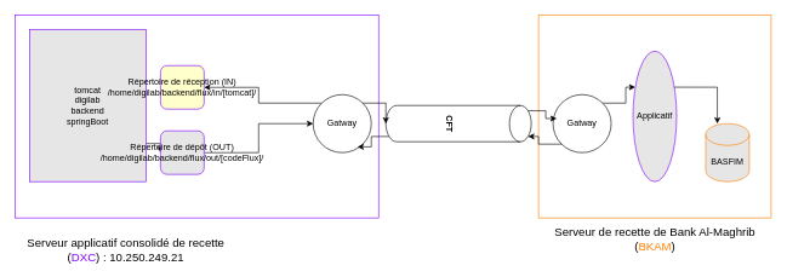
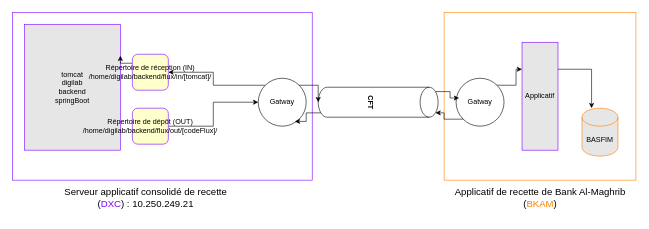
+ <mxCell id="8" style="edgeStyle=orthogonalEdgeStyle;rounded=0;orthogonalLoop=1;jettySize=auto;html=1;exitX=0;exitY=0.25;exitDx=0;exitDy=0;entryX=1;entryY=0.25;entryDx=0;entryDy=0;" edge="1" parent="1" source="9" target="5"><mxGeometry relative="1" as="geometry" /></mxCell>
- <mxCell id="18" value="Applicatif" style="ellipse;whiteSpace=wrap;html=1;strokeColor=#7F00FF;fillColor=#E6E6E6;" vertex="1" parent="1"><mxGeometry x="870" y="70" width="60" height="180" as="geometry" /></mxCell>
+ <mxCell id="18" value="Applicatif" style="rounded=0;whiteSpace=wrap;html=1;strokeColor=#7F00FF;fillColor=#E6E6E6;" vertex="1" parent="1"><mxGeometry x="870" y="70" width="60" height="180" as="geometry" /></mxCell>
- <mxCell id="4" style="edgeStyle=orthogonalEdgeStyle;rounded=0;orthogonalLoop=1;jettySize=auto;html=1;exitX=1;exitY=0.75;exitDx=0;exitDy=0;" edge="1" parent="1" source="5" target="7"><mxGeometry relative="1" as="geometry" /></mxCell>
- <mxCell id="7" value="Répertoire de dépôt (OUT)&lt;br&gt;/home/digilab/backend/flux/out/[codeFlux]/" style="rounded=1;whiteSpace=wrap;html=1;strokeColor=#7F00FF;fillColor=#e6e6e6;" vertex="1" parent="1"><mxGeometry x="220" y="180" width="60" height="60" as="geometry" /></mxCell>
+ <mxCell id="7" value="Répertoire de dépôt (OUT)&lt;br&gt;/home/digilab/backend/flux/out/[codeFlux]/" style="rounded=1;whiteSpace=wrap;html=1;strokeColor=#7F00FF;fillColor=#FFFFCC;" vertex="1" parent="1"><mxGeometry x="220" y="180" width="60" height="60" as="geometry" /></mxCell>
- <mxCell id="13" value="BASFIM" style="shape=cylinder3;whiteSpace=wrap;html=1;boundedLbl=1;backgroundOutline=1;size=15;strokeColor=#FF8000;fillColor=#E6E6E6;" vertex="1" parent="1"><mxGeometry x="970" y="170" width="60" height="80" as="geometry" /></mxCell>
+ <mxCell id="13" value="BASFIM" style="shape=cylinder3;whiteSpace=wrap;html=1;boundedLbl=1;backgroundOutline=1;size=15;strokeColor=#FF8000;fillColor=#E6E6E6;" vertex="1" parent="1"><mxGeometry x="970" y="180" width="60" height="80" as="geometry" /></mxCell>
- <mxCell id="12" value="&lt;span style=&quot;font-family: Aptos, sans-serif; font-size: 16px; text-align: start; background-color: rgb(255, 255, 255);&quot;&gt;Serveur de recette de Bank Al-Maghrib (&lt;/span&gt;&lt;span style=&quot;font-family: Aptos, sans-serif; font-size: 16px; text-align: start;&quot;&gt;&lt;font color=&quot;#ff8000&quot;&gt;BKAM&lt;/font&gt;&lt;/span&gt;&lt;span style=&quot;font-family: Aptos, sans-serif; font-size: 16px; text-align: start; background-color: rgb(255, 255, 255);&quot;&gt;)&lt;/span&gt;" style="text;strokeColor=none;align=center;fillColor=none;html=1;verticalAlign=middle;whiteSpace=wrap;rounded=0;" vertex="1" parent="1"><mxGeometry x="747.5" y="300" width="305" height="60" as="geometry" /></mxCell>
+ <mxCell id="12" value="&lt;span style=&quot;font-family: Aptos, sans-serif; font-size: 16px; text-align: start; background-color: rgb(255, 255, 255);&quot;&gt;Applicatif de recette de Bank Al-Maghrib (&lt;/span&gt;&lt;span style=&quot;font-family: Aptos, sans-serif; font-size: 16px; text-align: start;&quot;&gt;&lt;font color=&quot;#ff8000&quot;&gt;BKAM&lt;/font&gt;&lt;/span&gt;&lt;span style=&quot;font-family: Aptos, sans-serif; font-size: 16px; text-align: start; background-color: rgb(255, 255, 255);&quot;&gt;)&lt;/span&gt;" style="text;strokeColor=none;align=center;fillColor=none;html=1;verticalAlign=middle;whiteSpace=wrap;rounded=0;" vertex="1" parent="1"><mxGeometry x="747.5" y="300" width="305" height="60" as="geometry" /></mxCell>
- <mxCell id="3" value="&lt;span style=&quot;font-family: Aptos, sans-serif; font-size: 16px; text-align: start; background-color: rgb(255, 255, 255);&quot;&gt;Serveur applicatif consolidé de recette (&lt;/span&gt;&lt;span style=&quot;font-family: Aptos, sans-serif; font-size: 16px; text-align: start;&quot;&gt;&lt;font color=&quot;#7f00ff&quot;&gt;DXC&lt;/font&gt;&lt;/span&gt;&lt;span style=&quot;font-family: Aptos, sans-serif; font-size: 16px; text-align: start; background-color: rgb(255, 255, 255);&quot;&gt;) : 10.250.249.21&lt;/span&gt;" style="text;strokeColor=none;align=center;fillColor=none;html=1;verticalAlign=middle;whiteSpace=wrap;rounded=0;" vertex="1" parent="1"><mxGeometry x="20" y="315" width="305" height="60" as="geometry" /></mxCell>
+ <mxCell id="3" value="&lt;span style=&quot;font-family: Aptos, sans-serif; font-size: 16px; text-align: start; background-color: rgb(255, 255, 255);&quot;&gt;Serveur applicatif consolidé de recette (&lt;/span&gt;&lt;span style=&quot;font-family: Aptos, sans-serif; font-size: 16px; text-align: start;&quot;&gt;&lt;font color=&quot;#7f00ff&quot;&gt;DXC&lt;/font&gt;&lt;/span&gt;&lt;span style=&quot;font-family: Aptos, sans-serif; font-size: 16px; text-align: start; background-color: rgb(255, 255, 255);&quot;&gt;) : 10.250.249.21&lt;/span&gt;" style="text;strokeColor=none;align=center;fillColor=none;html=1;verticalAlign=middle;whiteSpace=wrap;rounded=0;" vertex="1" parent="1"><mxGeometry x="90" y="300" width="305" height="60" as="geometry" /></mxCell>
